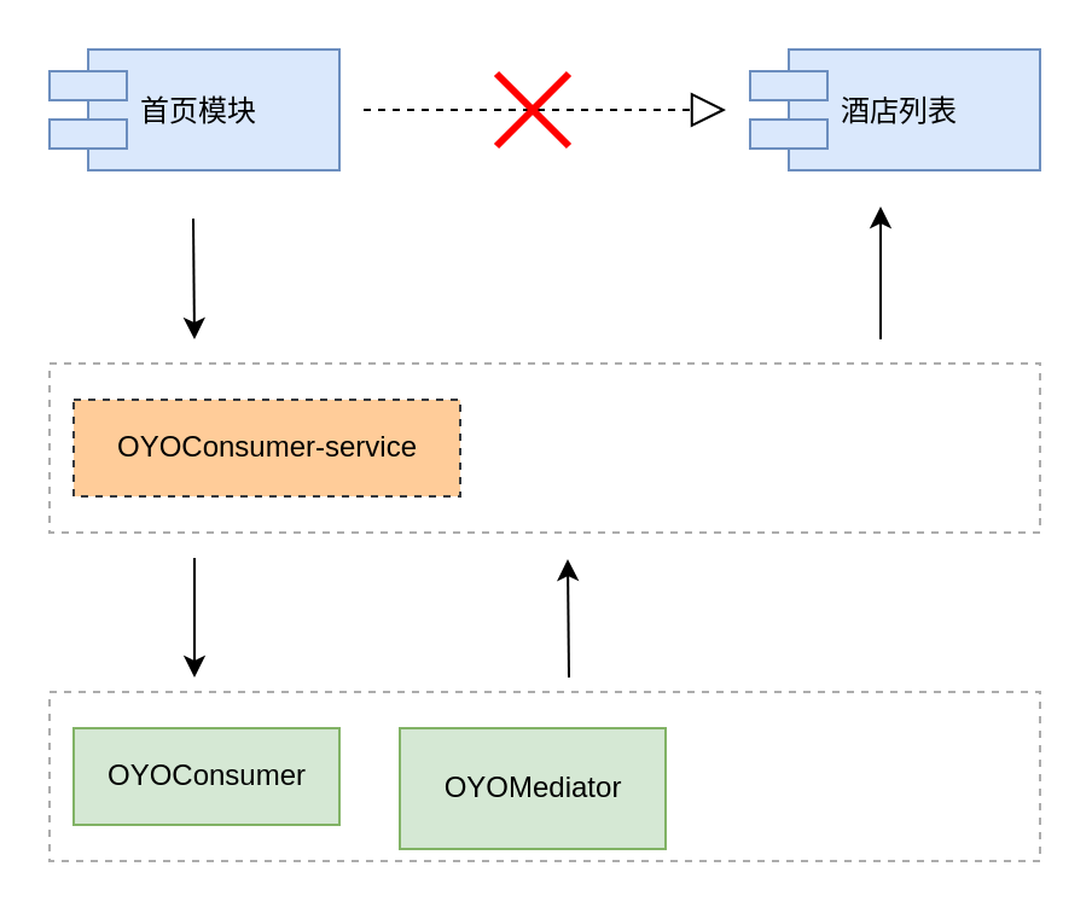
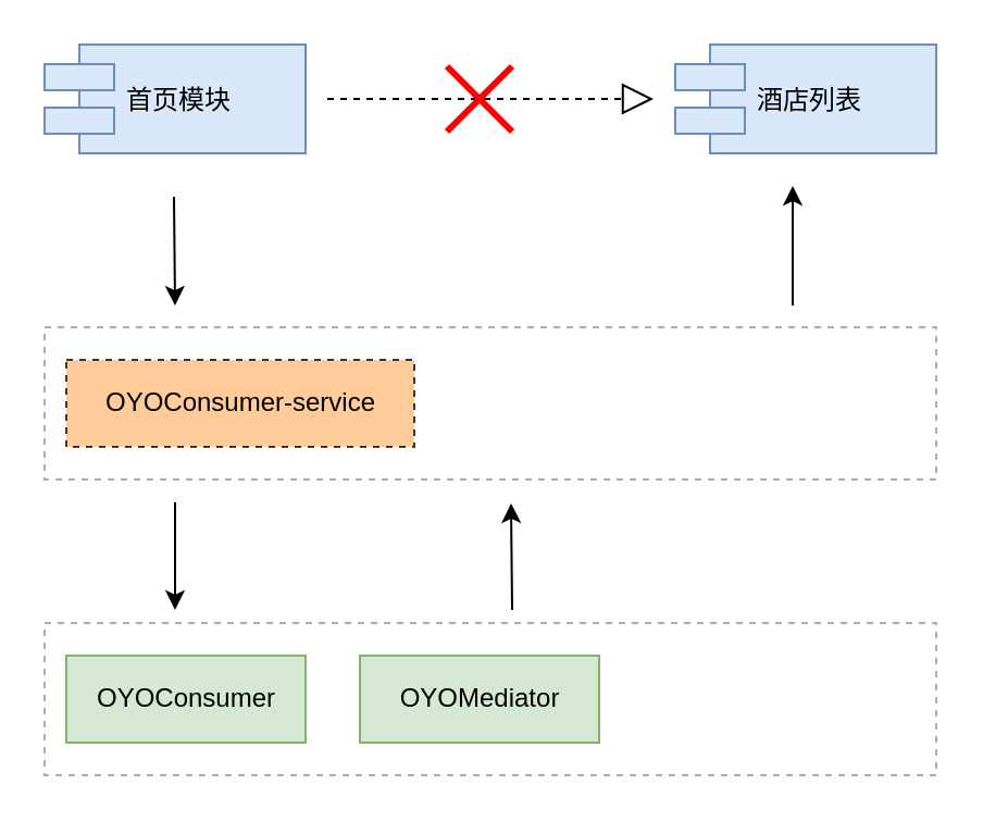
- <mxCell id="10" value="OYOMediator&lt;br&gt;" style="html=1;fillColor=#d5e8d4;strokeColor=#82b366;" parent="1" vertex="1"><mxGeometry x="165" y="301" width="110" height="50" as="geometry" /></mxCell>
+ <mxCell id="10" value="OYOMediator&lt;br&gt;" style="html=1;fillColor=#d5e8d4;strokeColor=#82b366;" parent="1" vertex="1"><mxGeometry x="165" y="301" width="110" height="40" as="geometry" /></mxCell>
